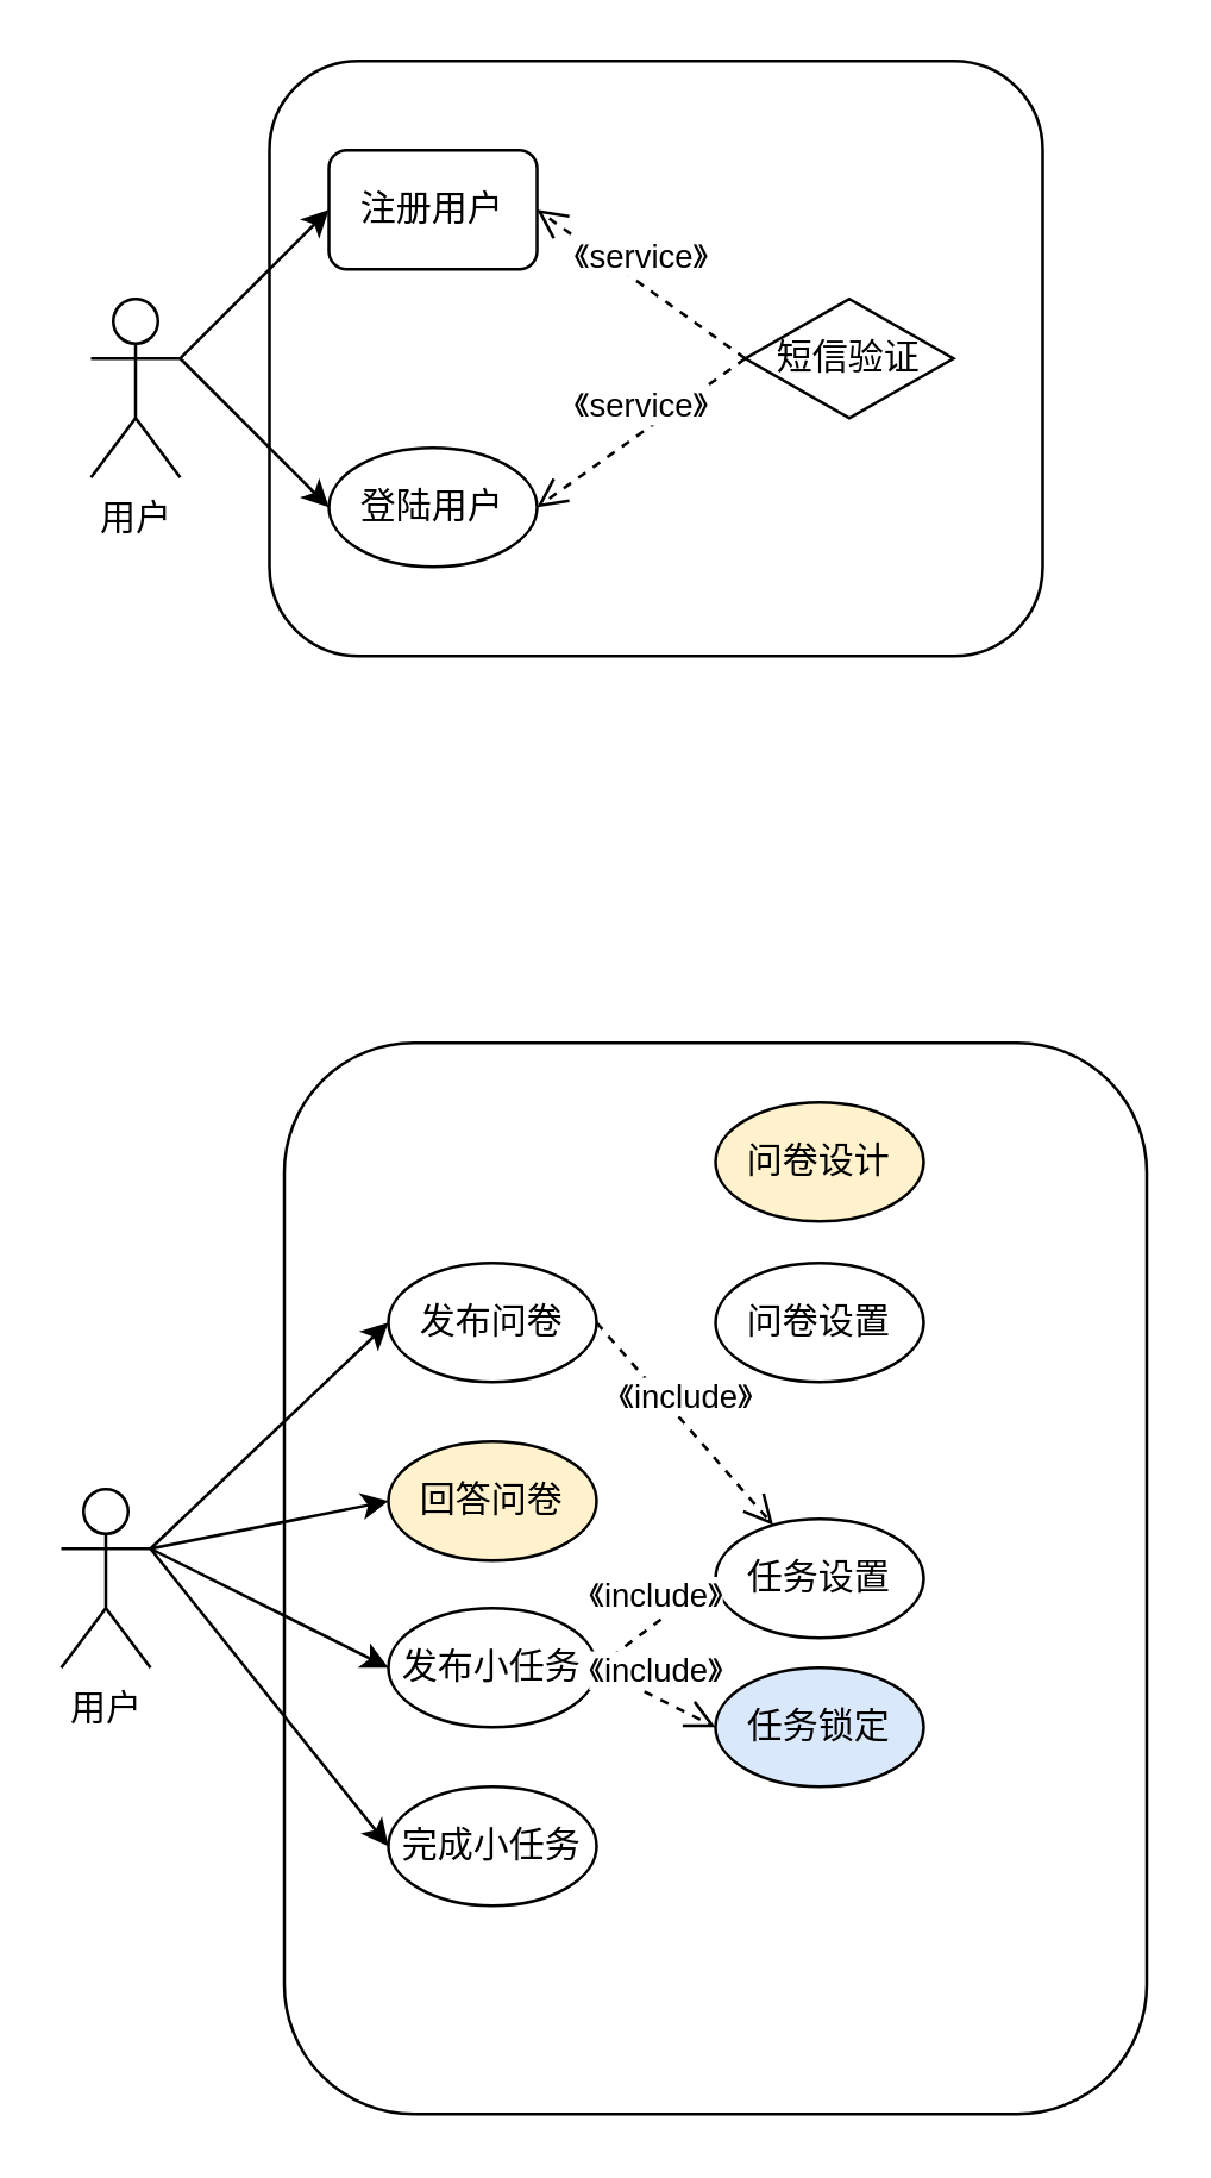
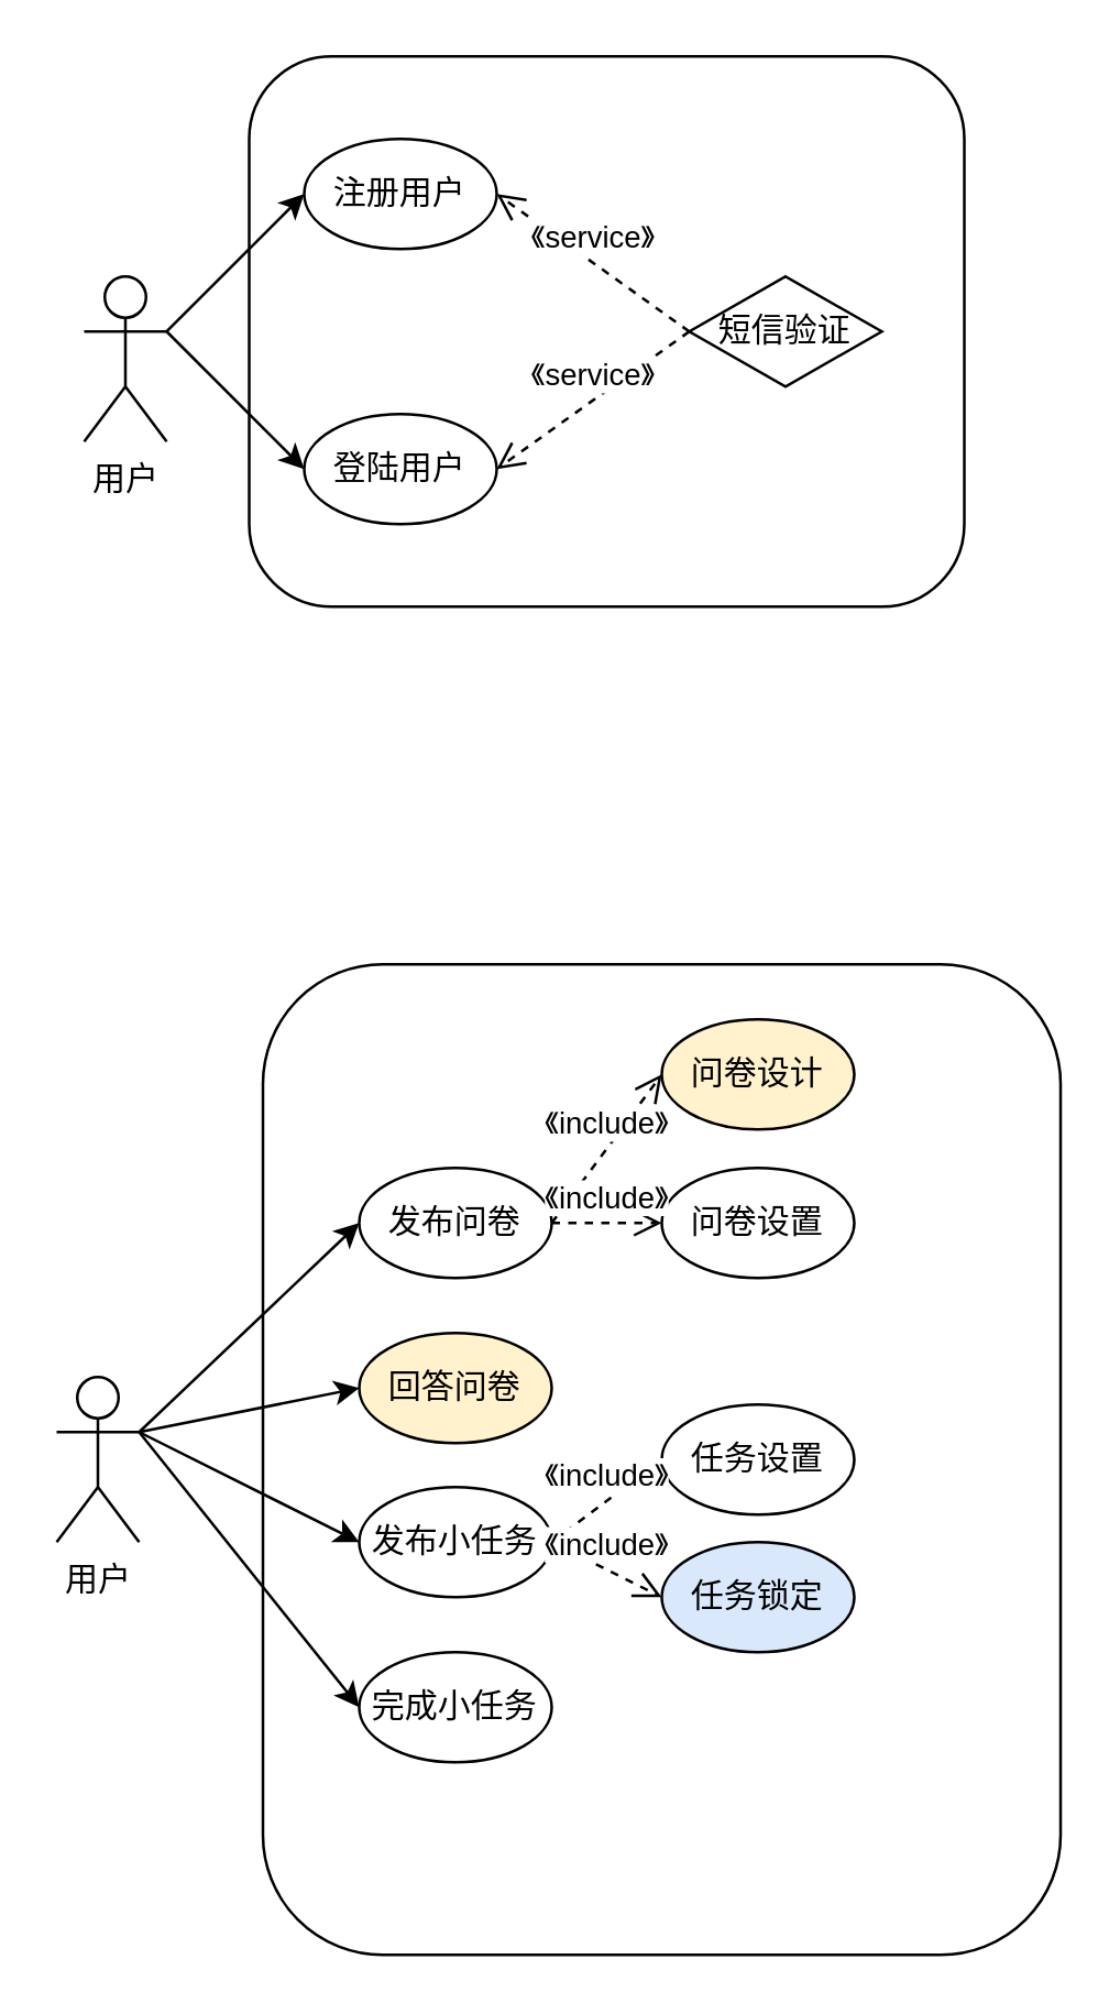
- <mxCell id="5" value="注册用户" style="whiteSpace=wrap;html=1;rounded=1;" vertex="1" parent="1"><mxGeometry x="110" y="50" width="70" height="40" as="geometry" /></mxCell>
+ <mxCell id="5" value="注册用户" style="ellipse;whiteSpace=wrap;html=1;" vertex="1" parent="1"><mxGeometry x="110" y="50" width="70" height="40" as="geometry" /></mxCell>
+ <mxCell id="25" value="《include》" style="html=1;verticalAlign=bottom;endArrow=open;dashed=1;endSize=8;exitX=1;exitY=0.5;exitDx=0;exitDy=0;entryX=0;entryY=0.5;entryDx=0;entryDy=0;" edge="1" parent="1" source="14" target="23"><mxGeometry relative="1" as="geometry"><mxPoint x="153.977" y="444" as="sourcePoint" /><mxPoint x="153.977" y="494" as="targetPoint" /></mxGeometry></mxCell>
- <mxCell id="24" value="《include》" style="html=1;verticalAlign=bottom;endArrow=open;dashed=1;endSize=8;exitX=1;exitY=0.5;exitDx=0;exitDy=0;" edge="1" parent="1" source="14" target="26"><mxGeometry relative="1" as="geometry"><mxPoint x="165" y="310" as="sourcePoint" /><mxPoint x="235" y="260" as="targetPoint" /></mxGeometry></mxCell>
+ <mxCell id="24" value="《include》" style="html=1;verticalAlign=bottom;endArrow=open;dashed=1;endSize=8;exitX=1;exitY=0.5;exitDx=0;exitDy=0;entryX=0;entryY=0.5;entryDx=0;entryDy=0;" edge="1" parent="1" source="14" target="22"><mxGeometry relative="1" as="geometry"><mxPoint x="165" y="310" as="sourcePoint" /><mxPoint x="235" y="260" as="targetPoint" /></mxGeometry></mxCell>
